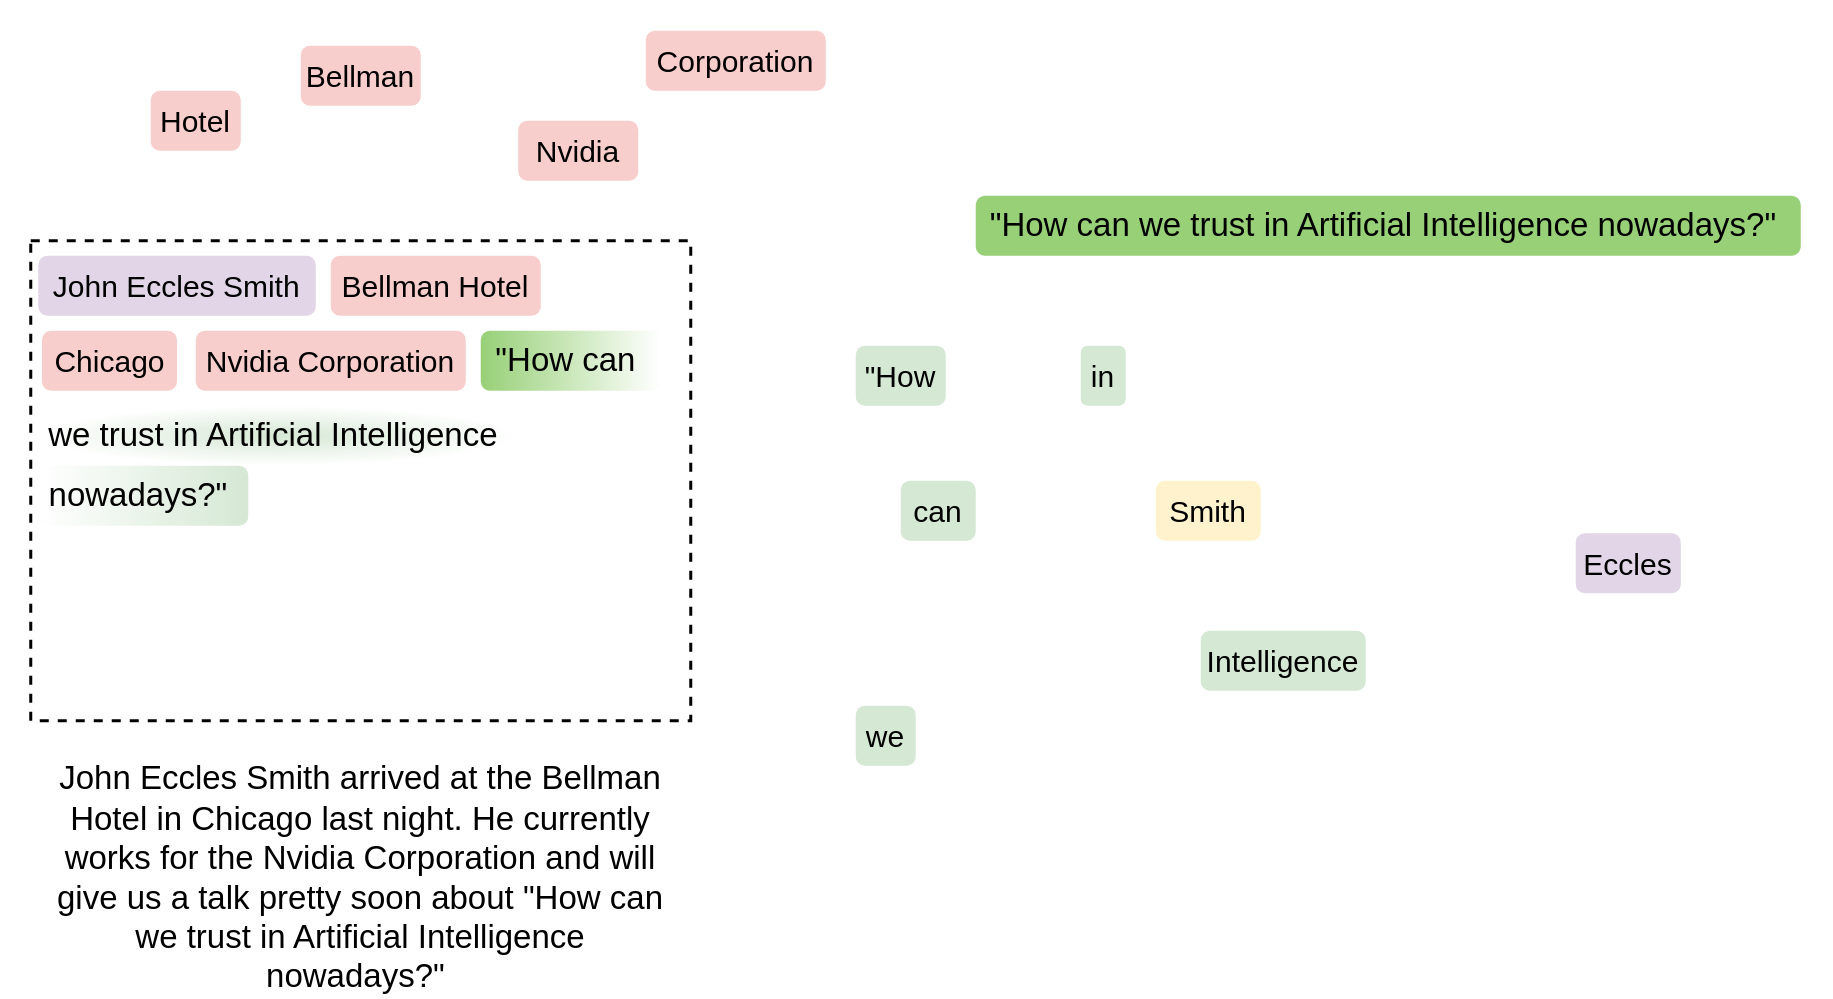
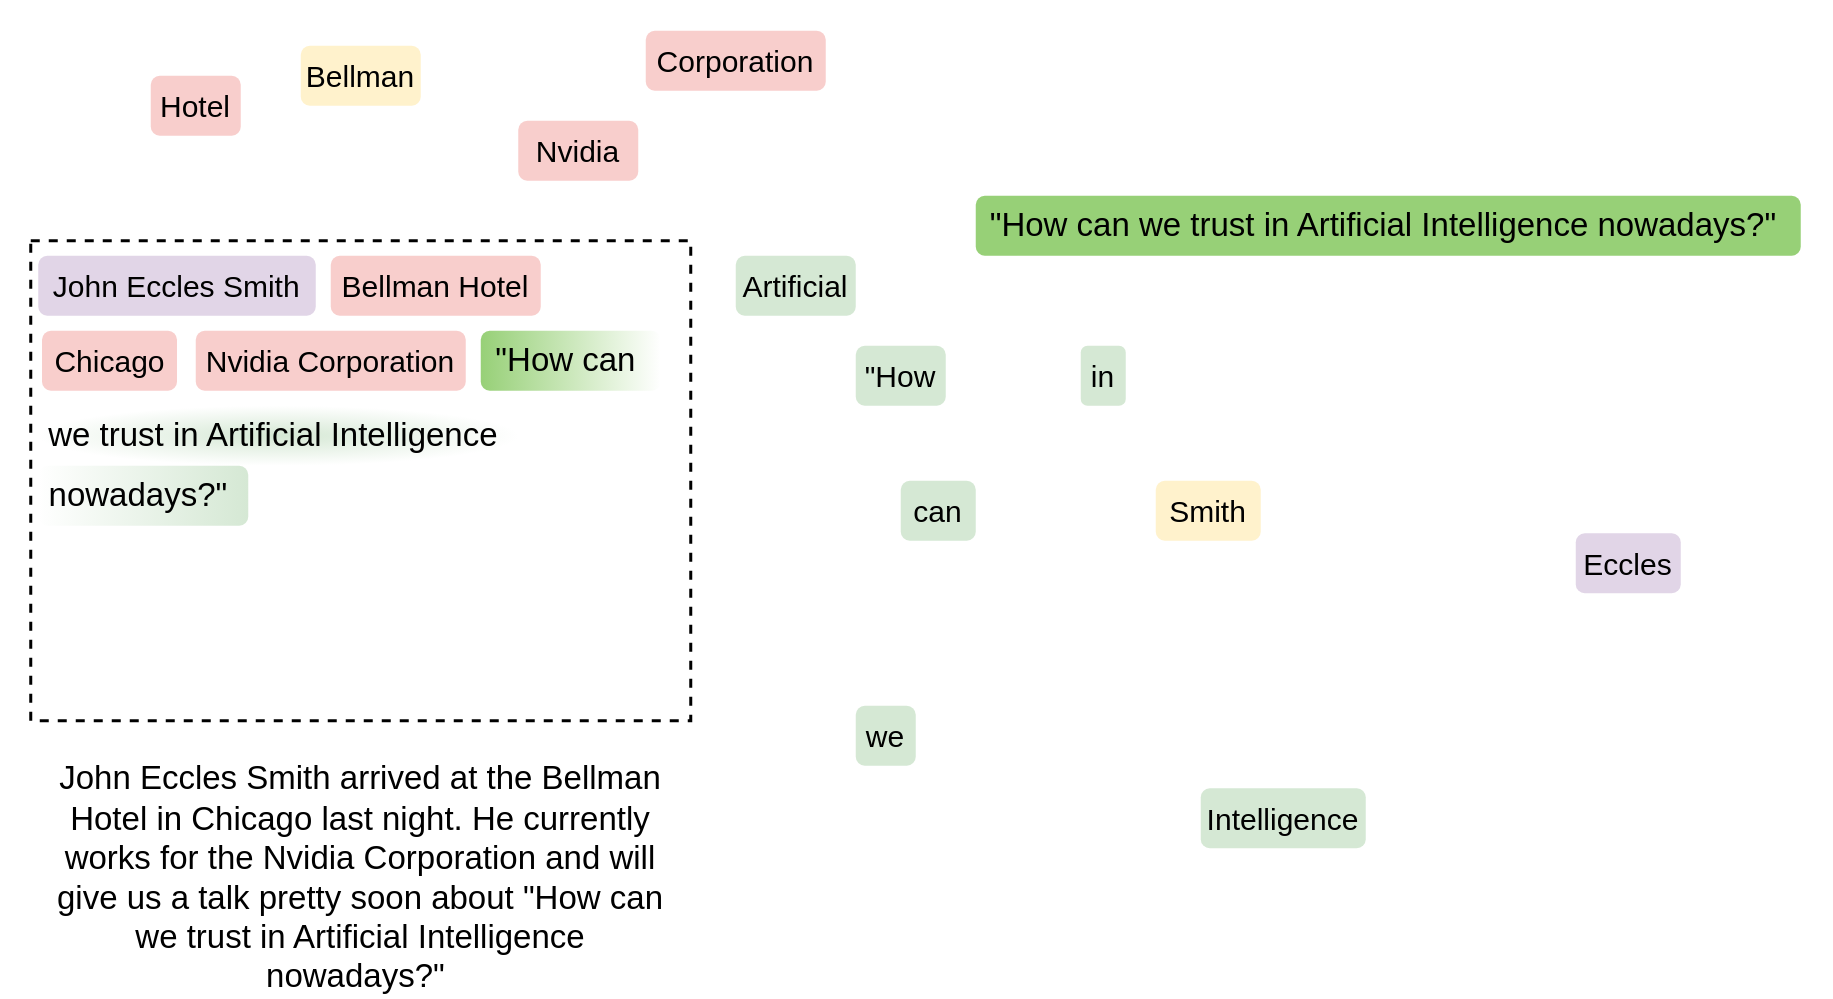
- <mxCell id="4" value="Bellman" style="rounded=1;whiteSpace=wrap;html=1;fillColor=#f8cecc;strokeColor=none;fontSize=20;strokeWidth=4;" parent="1" vertex="1"><mxGeometry x="200" y="30" width="80" height="40" as="geometry" /></mxCell>
+ <mxCell id="4" value="Bellman" style="rounded=1;whiteSpace=wrap;html=1;fillColor=#fff2cc;strokeColor=none;fontSize=20;strokeWidth=4;" parent="1" vertex="1"><mxGeometry x="200" y="30" width="80" height="40" as="geometry" /></mxCell>
- <mxCell id="5" value="Hotel" style="rounded=1;whiteSpace=wrap;html=1;fillColor=#f8cecc;strokeColor=none;fontSize=20;strokeWidth=4;" parent="1" vertex="1"><mxGeometry x="100" y="60" width="60" height="40" as="geometry" /></mxCell>
+ <mxCell id="5" value="Hotel" style="rounded=1;whiteSpace=wrap;html=1;fillColor=#f8cecc;strokeColor=none;fontSize=20;strokeWidth=4;" parent="1" vertex="1"><mxGeometry x="100" y="50" width="60" height="40" as="geometry" /></mxCell>
+ <mxCell id="13" value="Artificial" style="rounded=1;whiteSpace=wrap;html=1;fillColor=#d5e8d4;strokeColor=none;fontSize=20;strokeWidth=4;" parent="1" vertex="1"><mxGeometry x="490" y="170" width="80" height="40" as="geometry" /></mxCell>
- <mxCell id="14" value="Intelligence" style="rounded=1;whiteSpace=wrap;html=1;fillColor=#d5e8d4;strokeColor=none;fontSize=20;strokeWidth=4;" parent="1" vertex="1"><mxGeometry x="800" y="420" width="110" height="40" as="geometry" /></mxCell>
+ <mxCell id="14" value="Intelligence" style="rounded=1;whiteSpace=wrap;html=1;fillColor=#d5e8d4;strokeColor=none;fontSize=20;strokeWidth=4;" parent="1" vertex="1"><mxGeometry x="800" y="525" width="110" height="40" as="geometry" /></mxCell>
